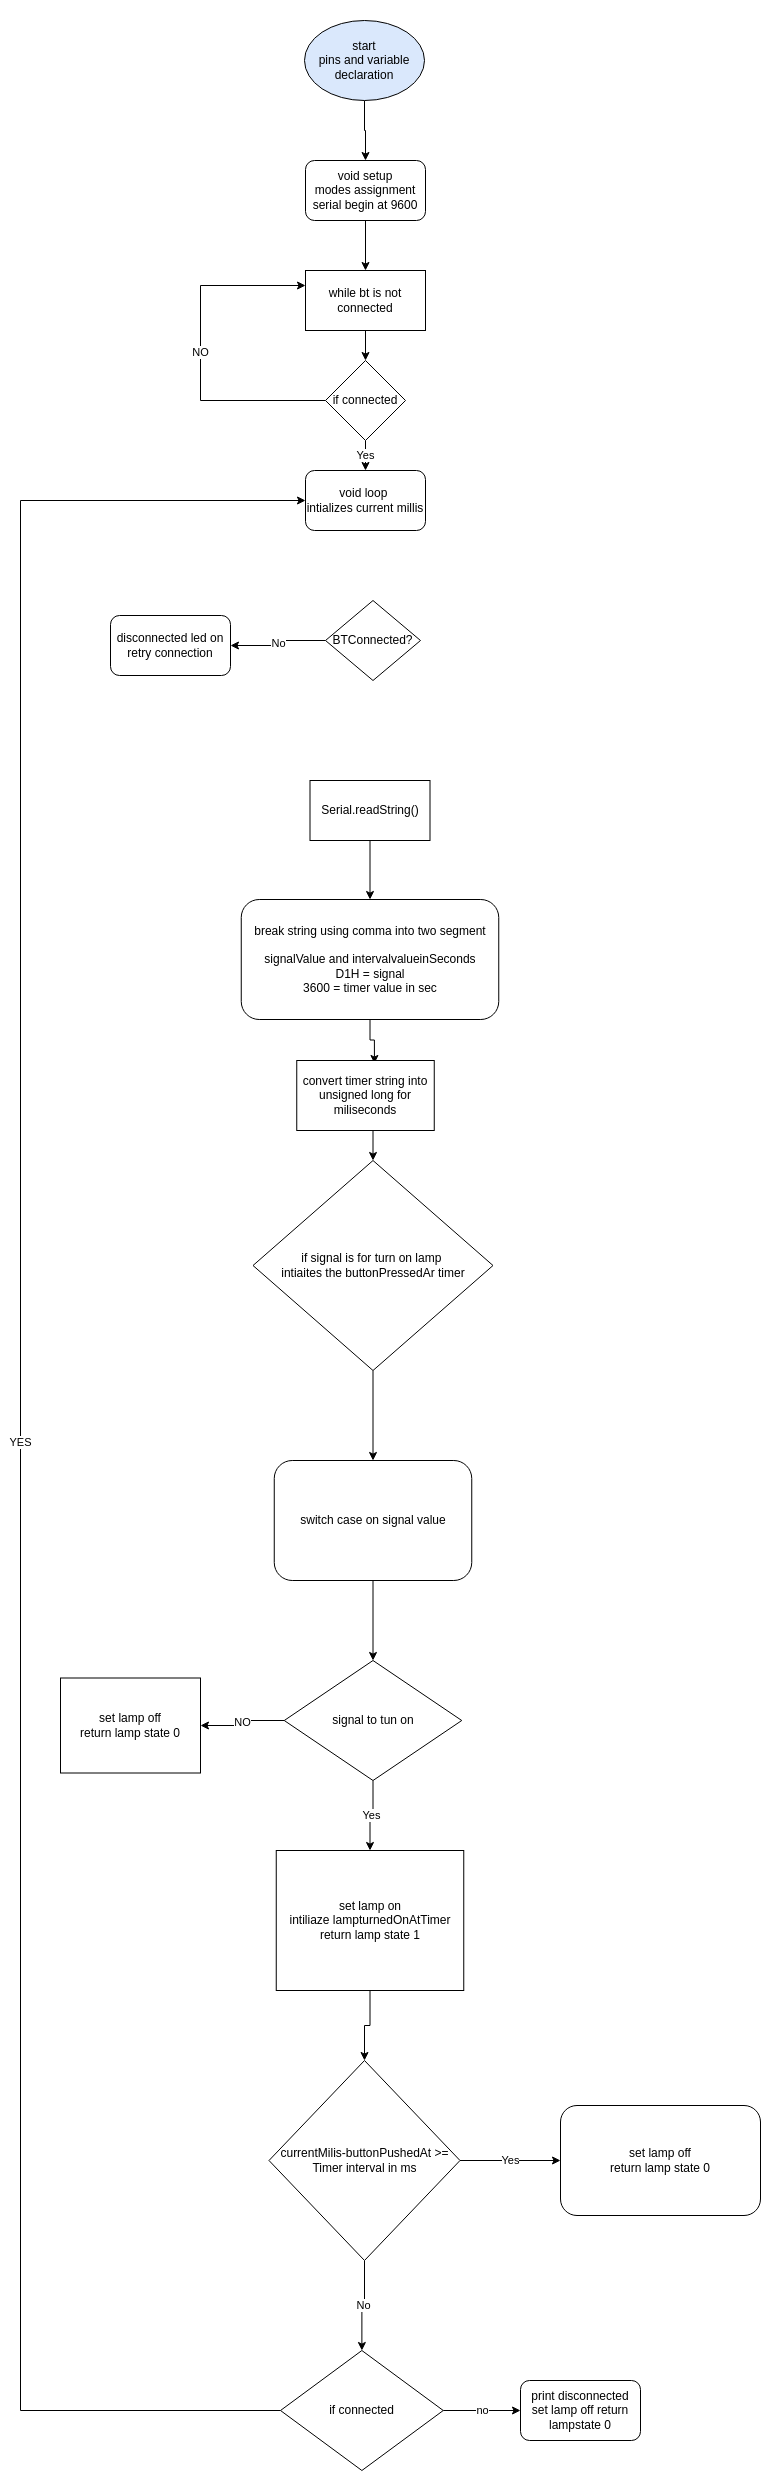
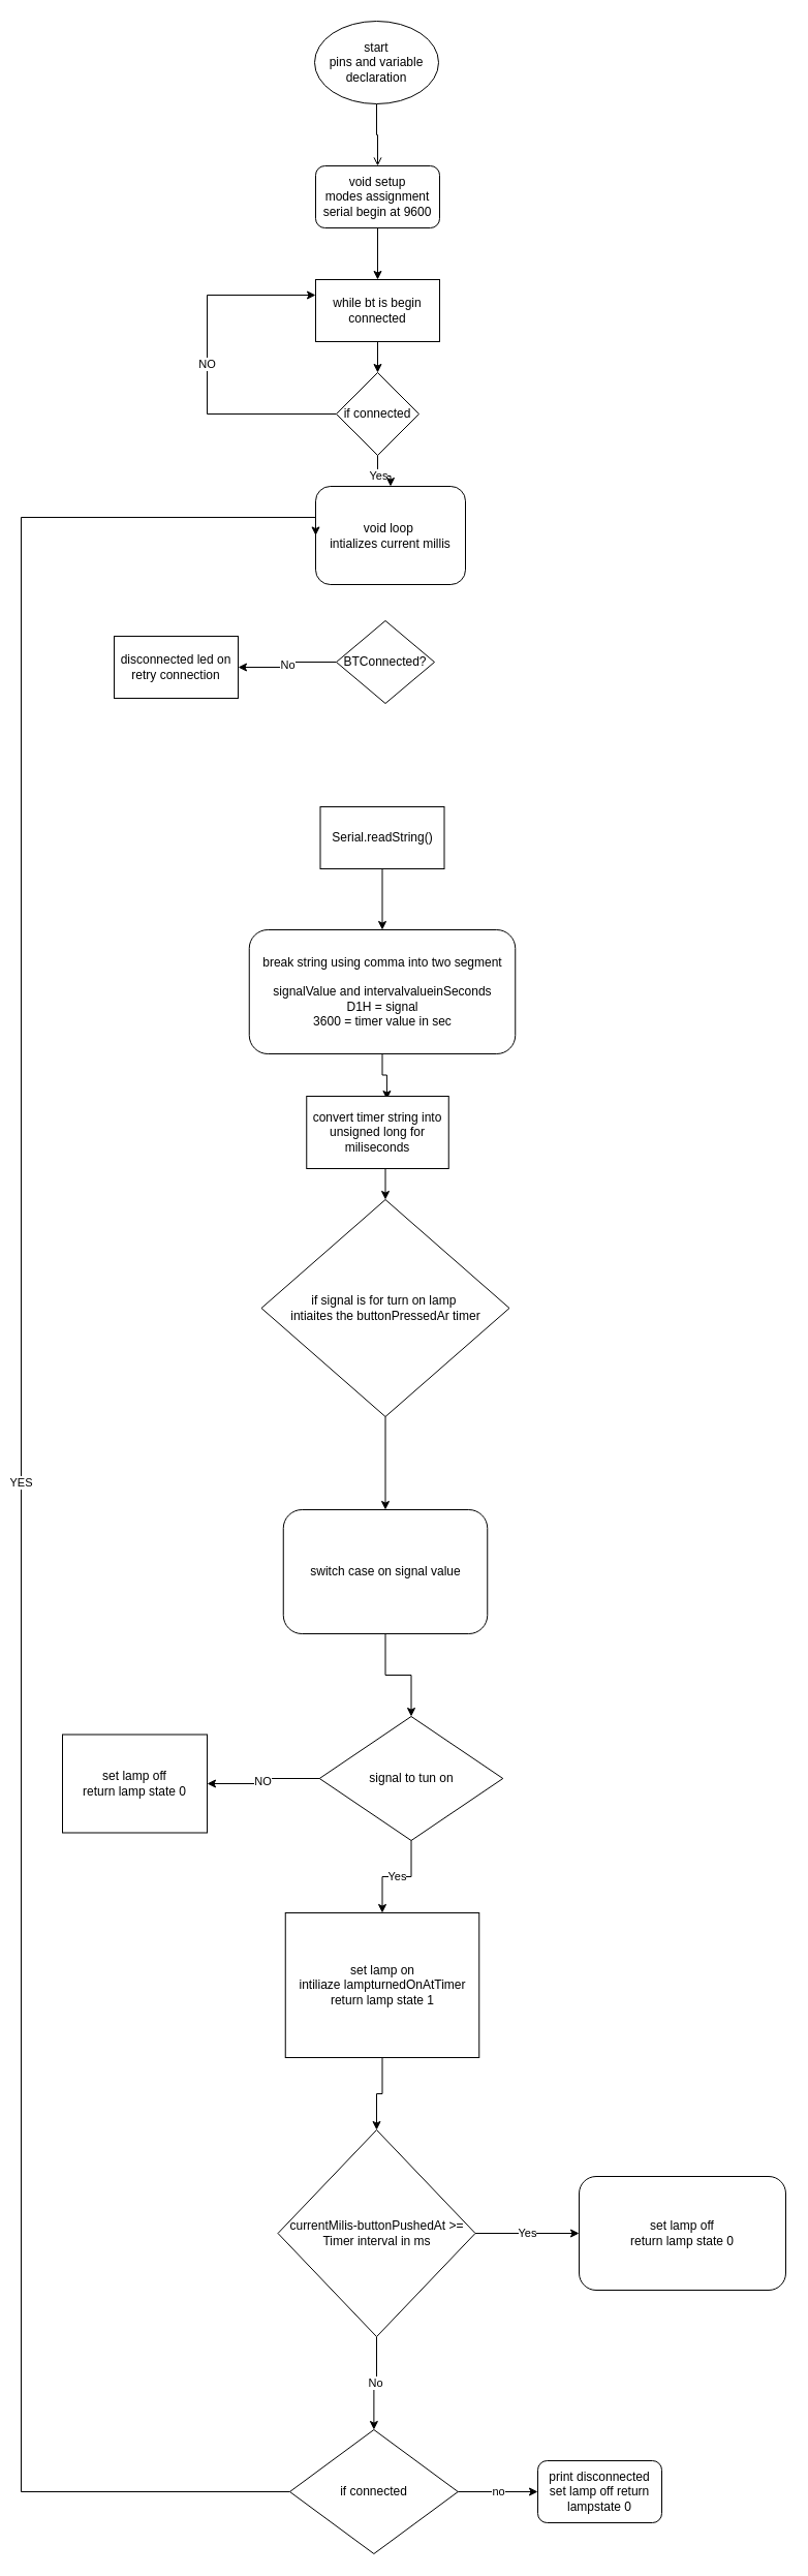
- <mxCell id="3" value="start&lt;br&gt;pins and variable&lt;br&gt;declaration" style="ellipse;whiteSpace=wrap;html=1;fillColor=#dae8fc;" parent="1" vertex="1"><mxGeometry x="304" y="20" width="120" height="80" as="geometry" /></mxCell>
+ <mxCell id="3" value="start&lt;br&gt;pins and variable&lt;br&gt;declaration" style="ellipse;whiteSpace=wrap;html=1;" parent="1" vertex="1"><mxGeometry x="304" y="20" width="120" height="80" as="geometry" /></mxCell>
- <mxCell id="2" style="edgeStyle=orthogonalEdgeStyle;rounded=0;orthogonalLoop=1;jettySize=auto;html=1;exitX=0.5;exitY=1;exitDx=0;exitDy=0;entryX=0.5;entryY=0;entryDx=0;entryDy=0;fontFamily=Helvetica;" edge="1" parent="1" source="3" target="5"><mxGeometry relative="1" as="geometry" /></mxCell>
+ <mxCell id="2" style="edgeStyle=orthogonalEdgeStyle;rounded=0;orthogonalLoop=1;jettySize=auto;html=1;exitX=0.5;exitY=1;exitDx=0;exitDy=0;entryX=0.5;entryY=0;entryDx=0;entryDy=0;fontFamily=Helvetica;endArrow=open;" edge="1" parent="1" source="3" target="5"><mxGeometry relative="1" as="geometry" /></mxCell>
- <mxCell id="10" value="while bt is not connected" style="rounded=0;whiteSpace=wrap;html=1;" vertex="1" parent="1"><mxGeometry x="305" y="270" width="120" height="60" as="geometry" /></mxCell>
+ <mxCell id="10" value="while bt is begin connected" style="rounded=0;whiteSpace=wrap;html=1;" vertex="1" parent="1"><mxGeometry x="305" y="270" width="120" height="60" as="geometry" /></mxCell>
- <mxCell id="11" value="void loop&amp;nbsp;&lt;br&gt;intializes current millis&lt;br&gt;" style="rounded=1;whiteSpace=wrap;html=1;" vertex="1" parent="1"><mxGeometry x="305" y="470" width="120" height="60" as="geometry" /></mxCell>
+ <mxCell id="11" value="void loop&amp;nbsp;&lt;br&gt;intializes current millis&lt;br&gt;" style="rounded=1;whiteSpace=wrap;html=1;" vertex="1" parent="1"><mxGeometry x="305" y="470" width="145" height="95" as="geometry" /></mxCell>
- <mxCell id="14" value="disconnected led on&lt;br&gt;retry connection" style="rounded=1;whiteSpace=wrap;html=1;" vertex="1" parent="1"><mxGeometry x="110" y="615" width="120" height="60" as="geometry" /></mxCell>
+ <mxCell id="14" value="disconnected led on&lt;br&gt;retry connection" style="whiteSpace=wrap;html=1;rounded=0;" vertex="1" parent="1"><mxGeometry x="110" y="615" width="120" height="60" as="geometry" /></mxCell>
- <mxCell id="27" value="signal to tun on" style="rhombus;whiteSpace=wrap;html=1;" vertex="1" parent="1"><mxGeometry x="283.75" y="1660" width="177.5" height="120" as="geometry" /></mxCell>
+ <mxCell id="27" value="signal to tun on" style="rhombus;whiteSpace=wrap;html=1;" vertex="1" parent="1"><mxGeometry x="308.75" y="1660" width="177.5" height="120" as="geometry" /></mxCell>
